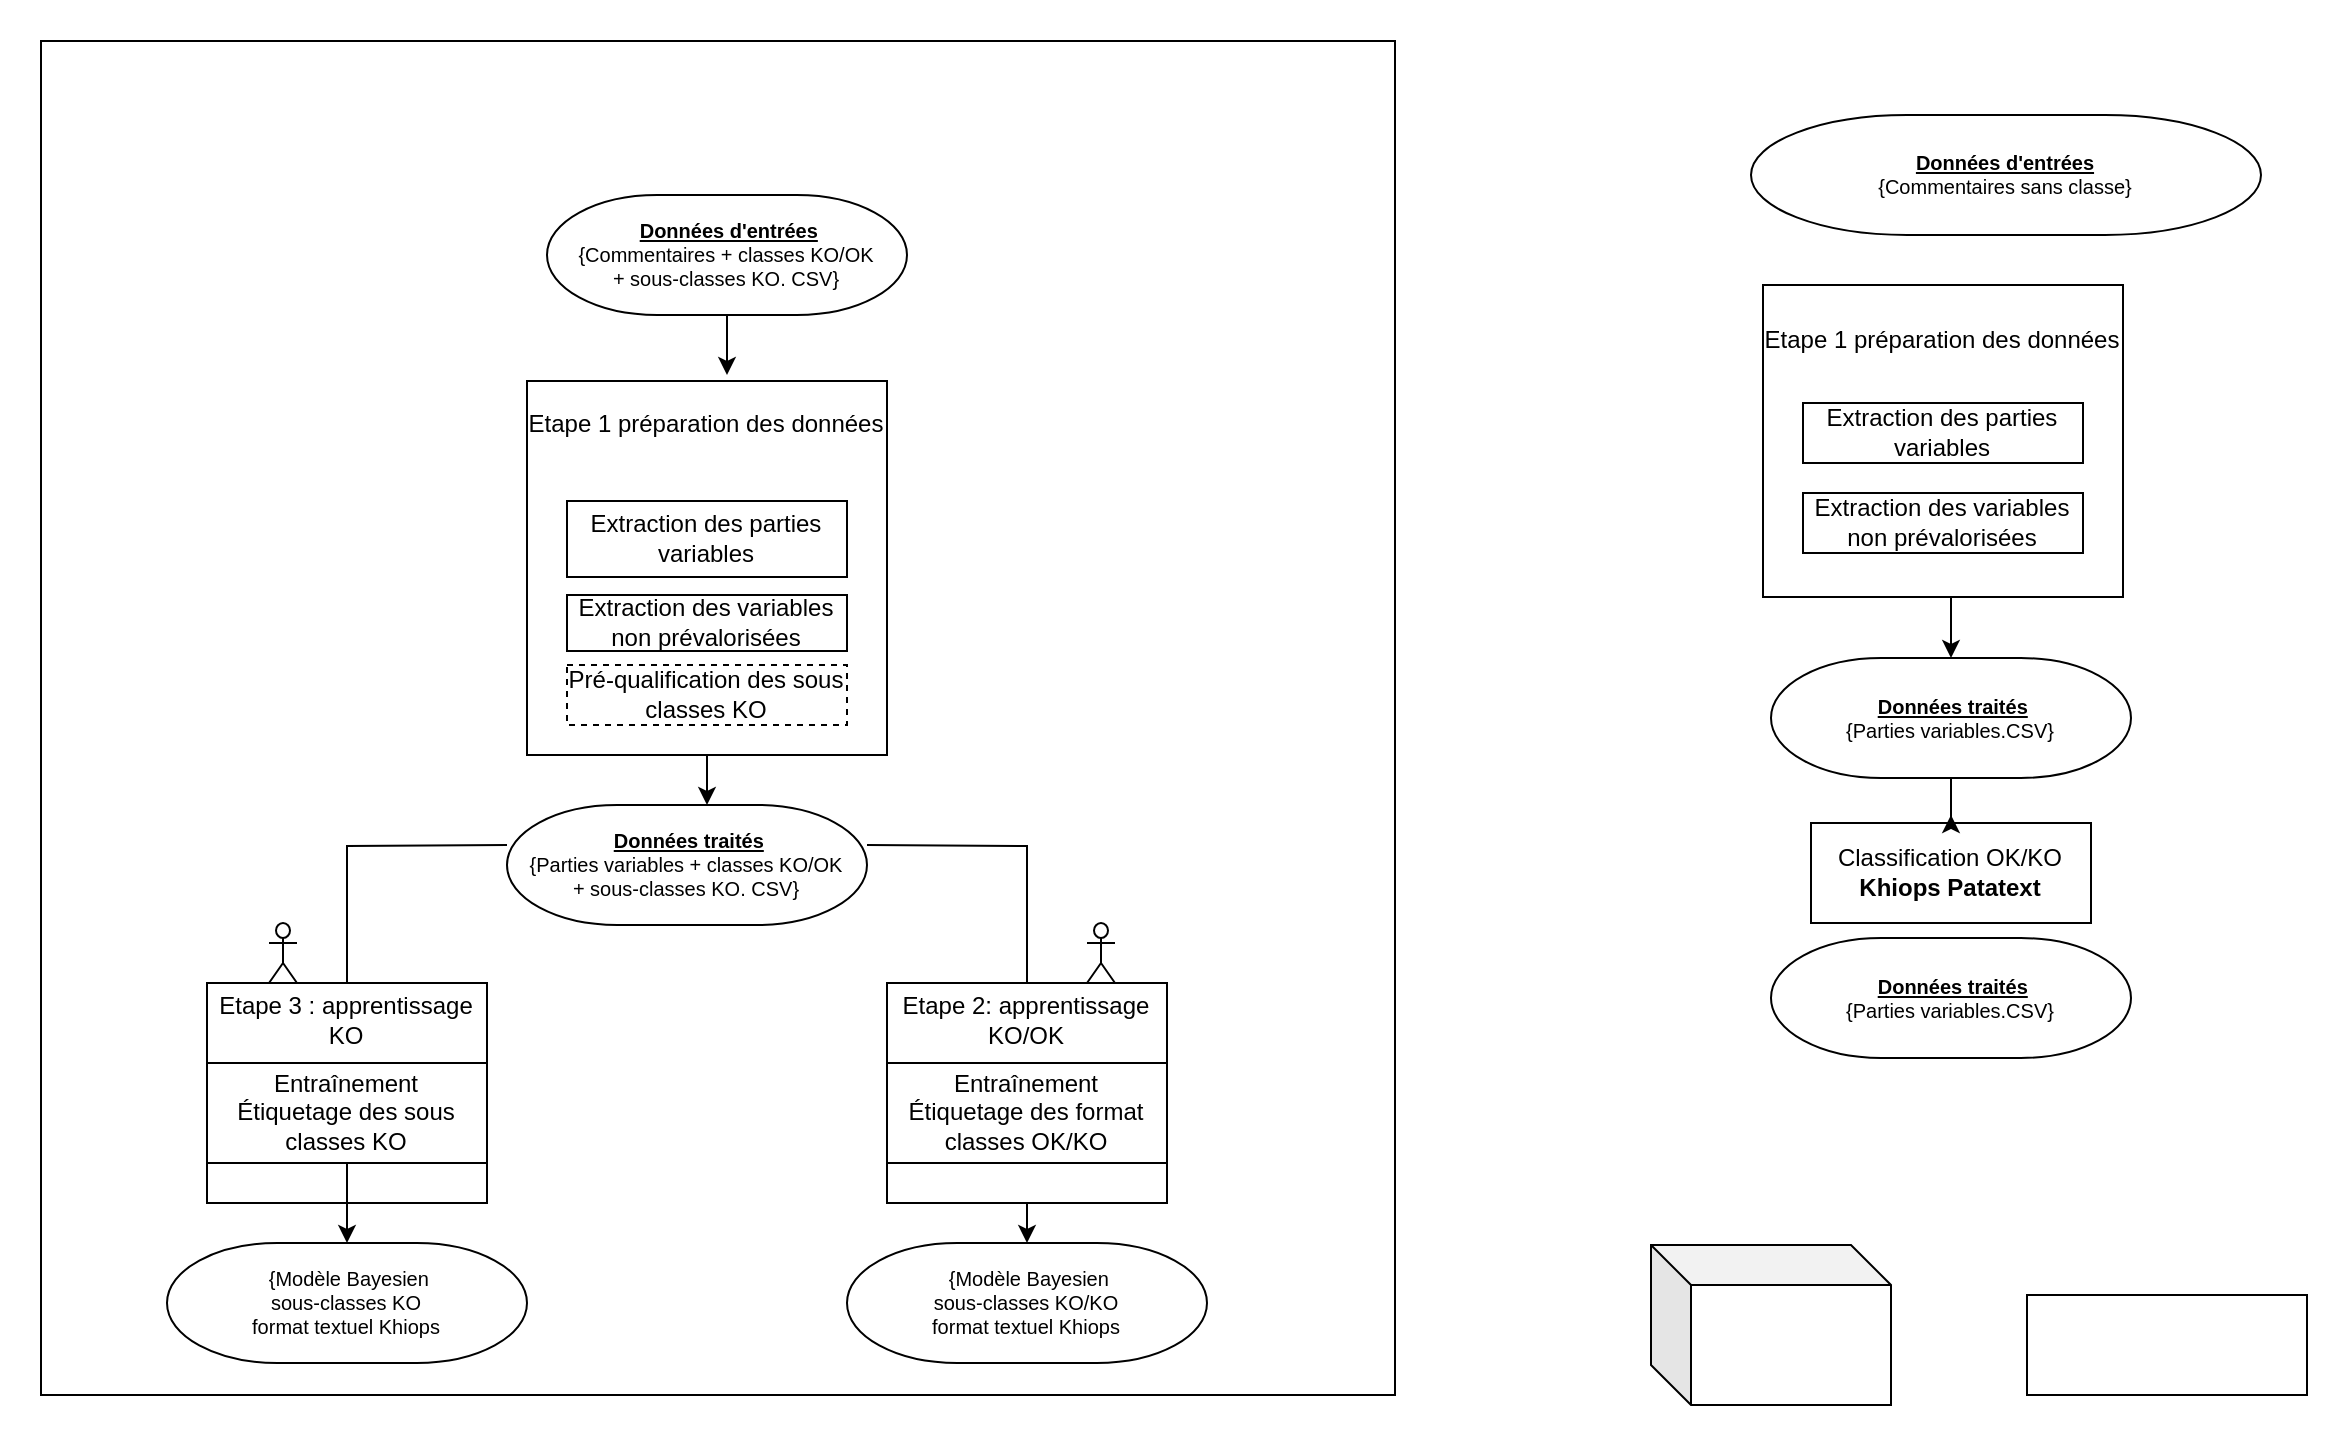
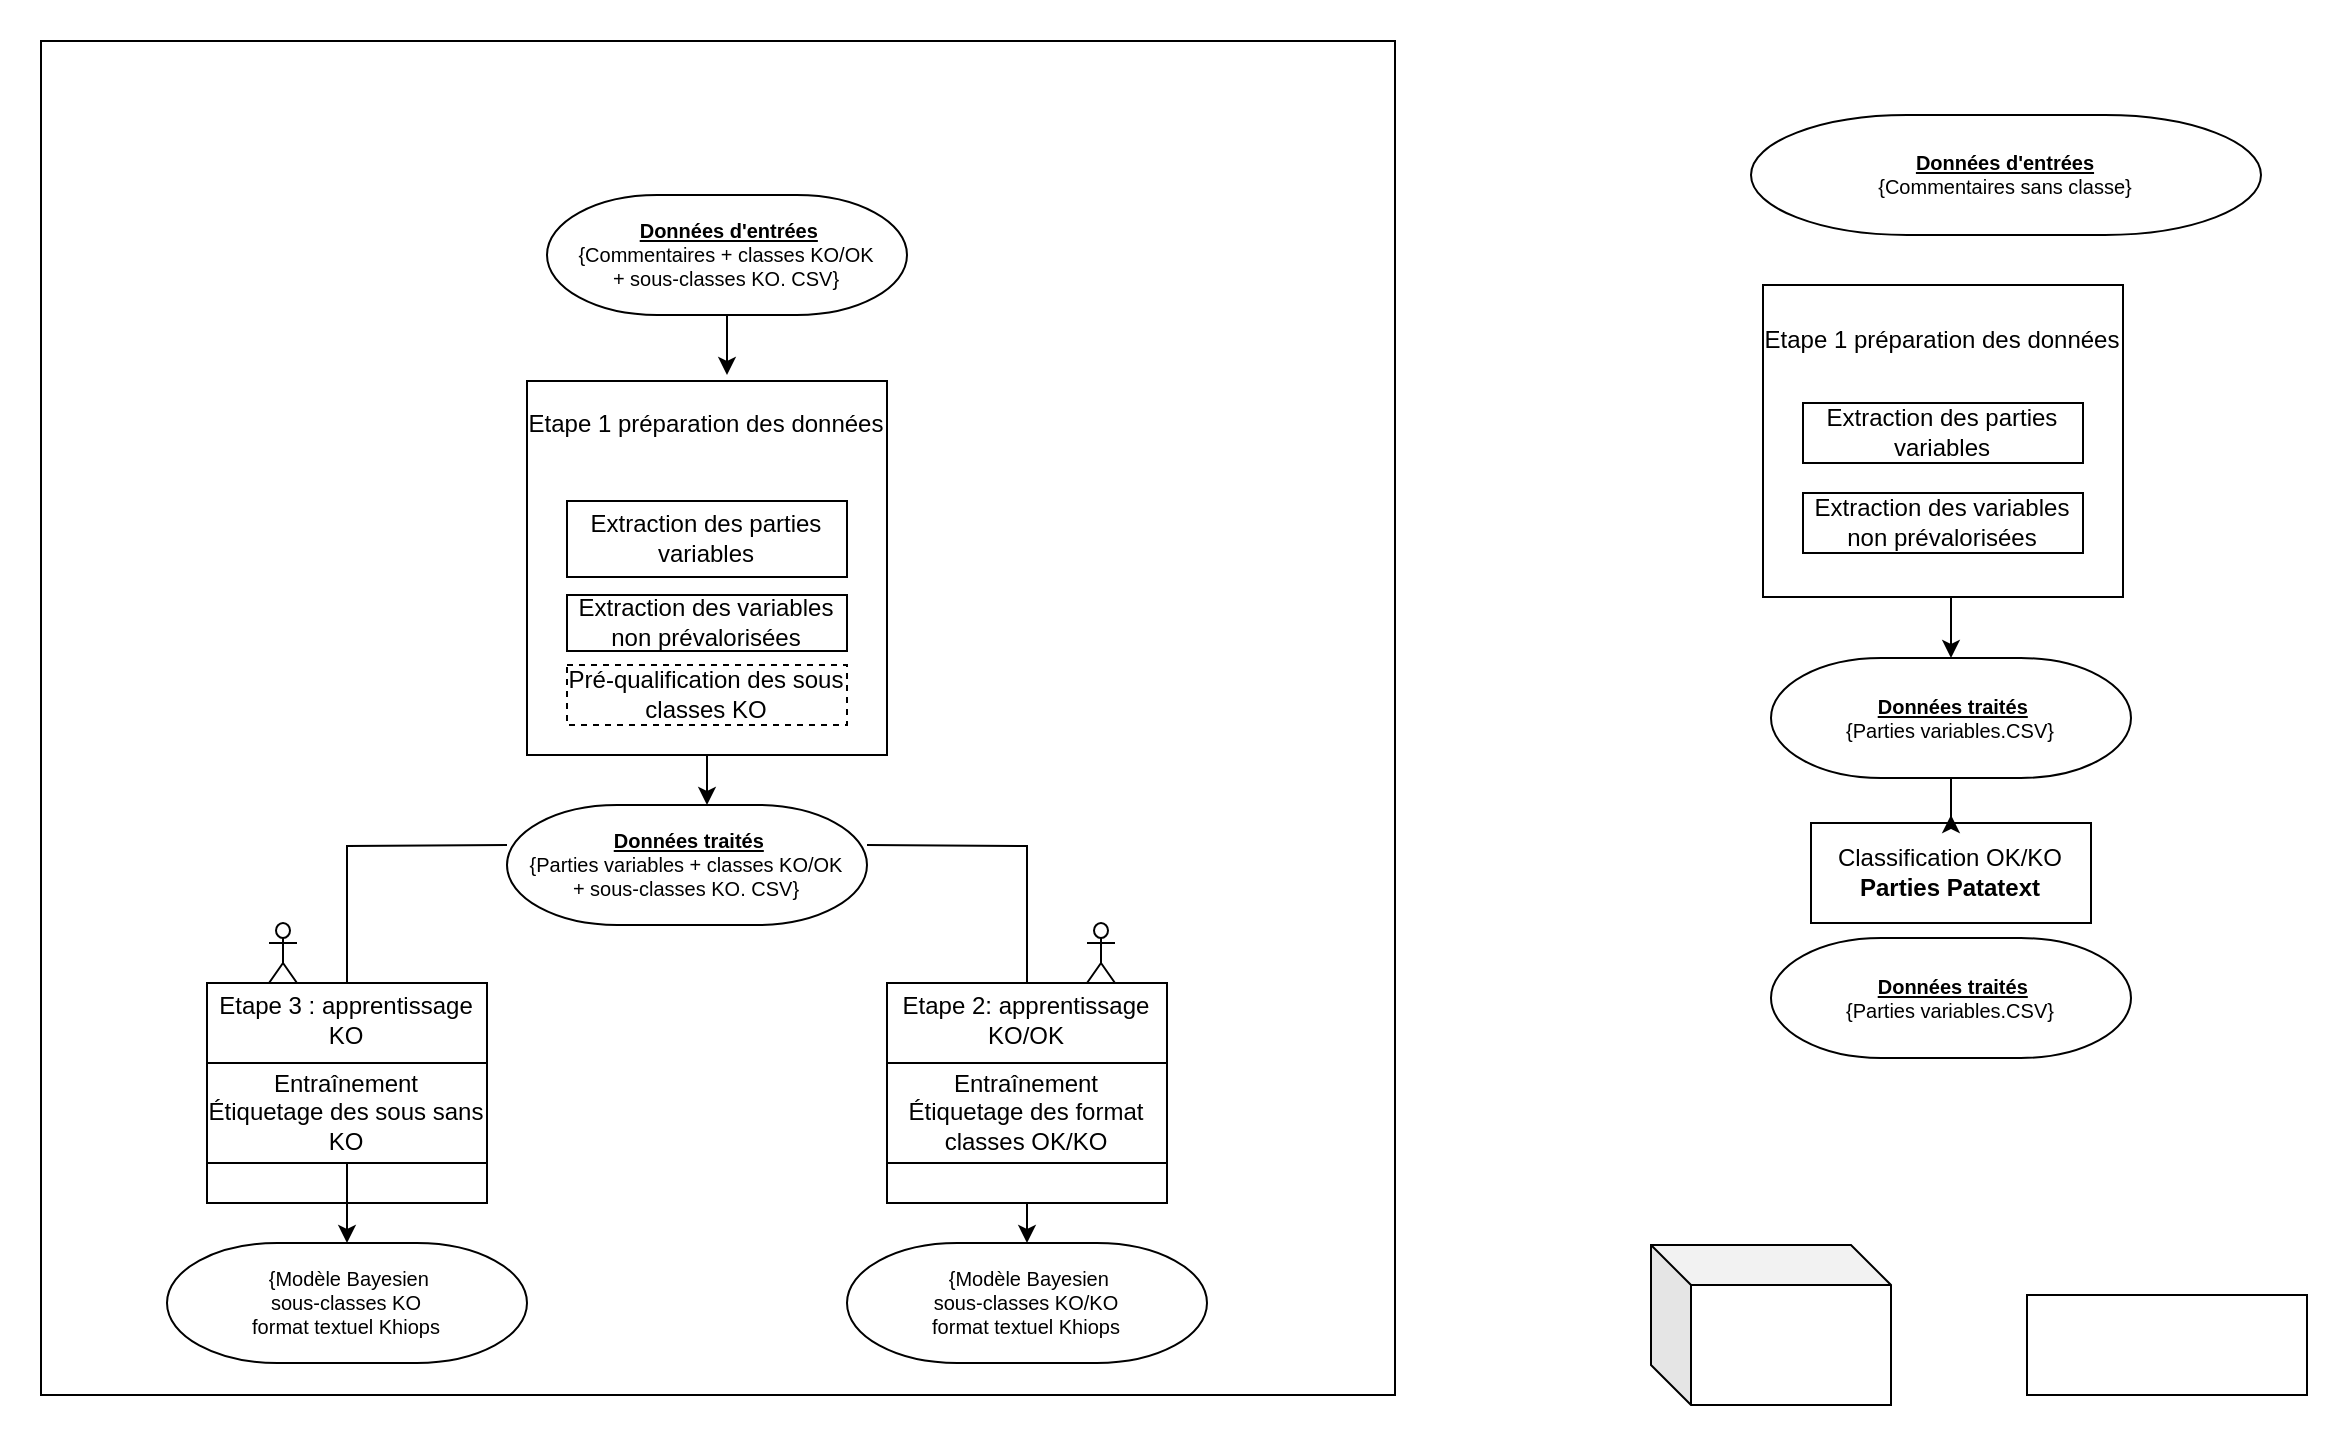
- <mxCell id="14" value="Classification OK/KO &lt;b&gt;Khiops Patatext &lt;/b&gt;" style="whiteSpace=wrap;html=1;" vertex="1" parent="1"><mxGeometry x="905" y="411" width="140" height="50" as="geometry" /></mxCell>
+ <mxCell id="14" value="Classification OK/KO &lt;b&gt;Parties Patatext &lt;/b&gt;" style="whiteSpace=wrap;html=1;" vertex="1" parent="1"><mxGeometry x="905" y="411" width="140" height="50" as="geometry" /></mxCell>
- <mxCell id="11" value="&lt;div&gt;Entraînement &lt;br&gt;&lt;/div&gt;&lt;div&gt;Étiquetage des sous classes KO&lt;br&gt;&lt;/div&gt;" style="whiteSpace=wrap;html=1;" vertex="1" parent="1"><mxGeometry x="103" y="531" width="140" height="50" as="geometry" /></mxCell>
+ <mxCell id="11" value="&lt;div&gt;Entraînement &lt;br&gt;&lt;/div&gt;&lt;div&gt;Étiquetage des sous sans KO&lt;br&gt;&lt;/div&gt;" style="whiteSpace=wrap;html=1;" vertex="1" parent="1"><mxGeometry x="103" y="531" width="140" height="50" as="geometry" /></mxCell>
